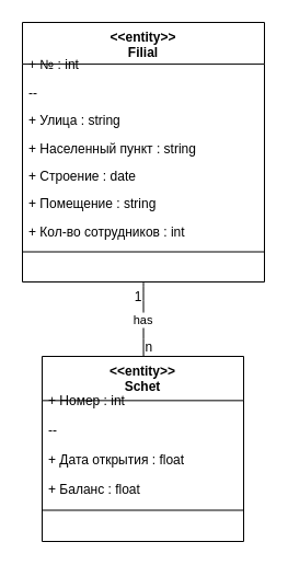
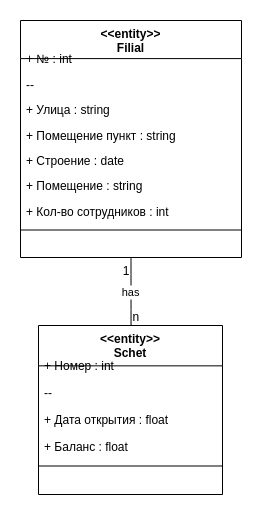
- <mxCell id="6" value="+ Населенный пункт : string" style="text;strokeColor=none;fillColor=none;align=left;verticalAlign=top;spacingLeft=4;spacingRight=4;overflow=hidden;rotatable=0;points=[[0,0.5],[1,0.5]];portConstraint=eastwest;" vertex="1" parent="2"><mxGeometry y="102" width="221" height="25" as="geometry" /></mxCell>
+ <mxCell id="6" value="+ Помещение пункт : string" style="text;strokeColor=none;fillColor=none;align=left;verticalAlign=top;spacingLeft=4;spacingRight=4;overflow=hidden;rotatable=0;points=[[0,0.5],[1,0.5]];portConstraint=eastwest;" vertex="1" parent="2"><mxGeometry y="102" width="221" height="25" as="geometry" /></mxCell>
